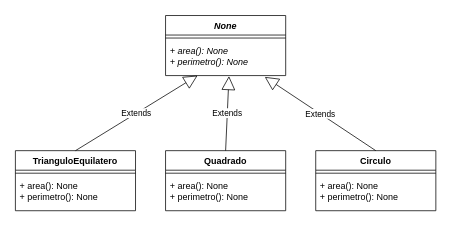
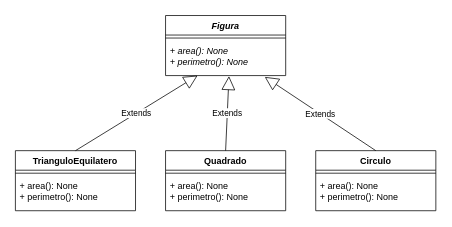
- <mxCell id="2" value="None" style="swimlane;fontStyle=3;align=center;verticalAlign=top;childLayout=stackLayout;horizontal=1;startSize=26;horizontalStack=0;resizeParent=1;resizeParentMax=0;resizeLast=0;collapsible=1;marginBottom=0;" vertex="1" parent="1"><mxGeometry x="220" y="20" width="160" height="80" as="geometry" /></mxCell>
+ <mxCell id="2" value="Figura" style="swimlane;fontStyle=3;align=center;verticalAlign=top;childLayout=stackLayout;horizontal=1;startSize=26;horizontalStack=0;resizeParent=1;resizeParentMax=0;resizeLast=0;collapsible=1;marginBottom=0;" vertex="1" parent="1"><mxGeometry x="220" y="20" width="160" height="80" as="geometry" /></mxCell>
